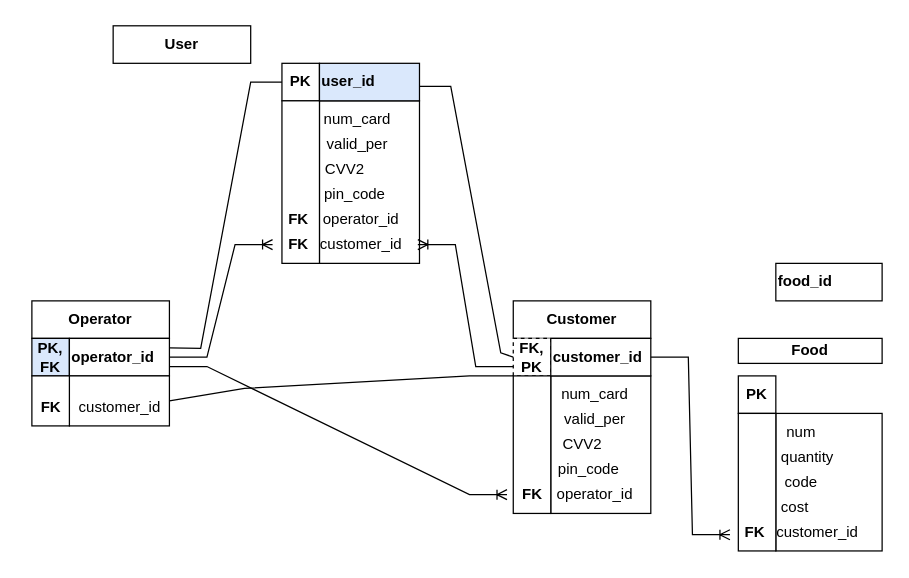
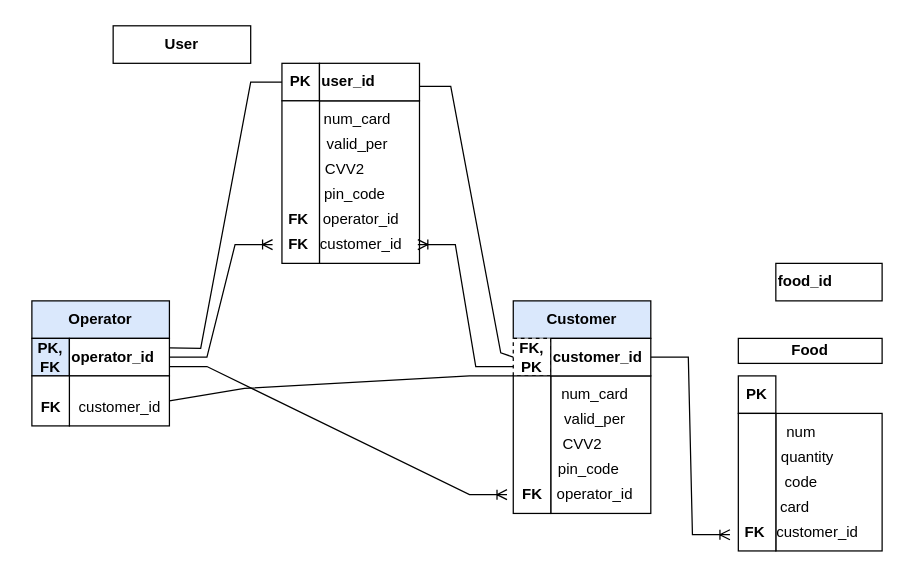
- <mxCell id="6" value="&lt;b&gt;user_id&lt;/b&gt;" style="rounded=0;whiteSpace=wrap;html=1;align=left;fillColor=#dae8fc;" parent="1" vertex="1"><mxGeometry x="255" y="50" width="80" height="30" as="geometry" /></mxCell>
+ <mxCell id="6" value="&lt;b&gt;user_id&lt;/b&gt;" style="rounded=0;whiteSpace=wrap;html=1;align=left;" parent="1" vertex="1"><mxGeometry x="255" y="50" width="80" height="30" as="geometry" /></mxCell>
- <mxCell id="14" value="&lt;b&gt;Operator&lt;/b&gt;" style="rounded=0;whiteSpace=wrap;html=1;" parent="1" vertex="1"><mxGeometry x="25" y="240" width="110" height="30" as="geometry" /></mxCell>
+ <mxCell id="14" value="&lt;b&gt;Operator&lt;/b&gt;" style="rounded=0;whiteSpace=wrap;html=1;fillColor=#dae8fc;" parent="1" vertex="1"><mxGeometry x="25" y="240" width="110" height="30" as="geometry" /></mxCell>
- <mxCell id="19" value="&lt;b&gt;Customer&lt;/b&gt;" style="rounded=0;whiteSpace=wrap;html=1;" parent="1" vertex="1"><mxGeometry x="410" y="240" width="110" height="30" as="geometry" /></mxCell>
+ <mxCell id="19" value="&lt;b&gt;Customer&lt;/b&gt;" style="rounded=0;whiteSpace=wrap;html=1;fillColor=#dae8fc;" parent="1" vertex="1"><mxGeometry x="410" y="240" width="110" height="30" as="geometry" /></mxCell>
- <mxCell id="50" value="cost" style="text;html=1;align=center;verticalAlign=middle;resizable=0;points=[];autosize=1;strokeColor=none;fillColor=none;" vertex="1" parent="1"><mxGeometry x="610" y="390" width="50" height="30" as="geometry" /></mxCell>
+ <mxCell id="50" value="card" style="text;html=1;align=center;verticalAlign=middle;resizable=0;points=[];autosize=1;strokeColor=none;fillColor=none;" vertex="1" parent="1"><mxGeometry x="610" y="390" width="50" height="30" as="geometry" /></mxCell>
